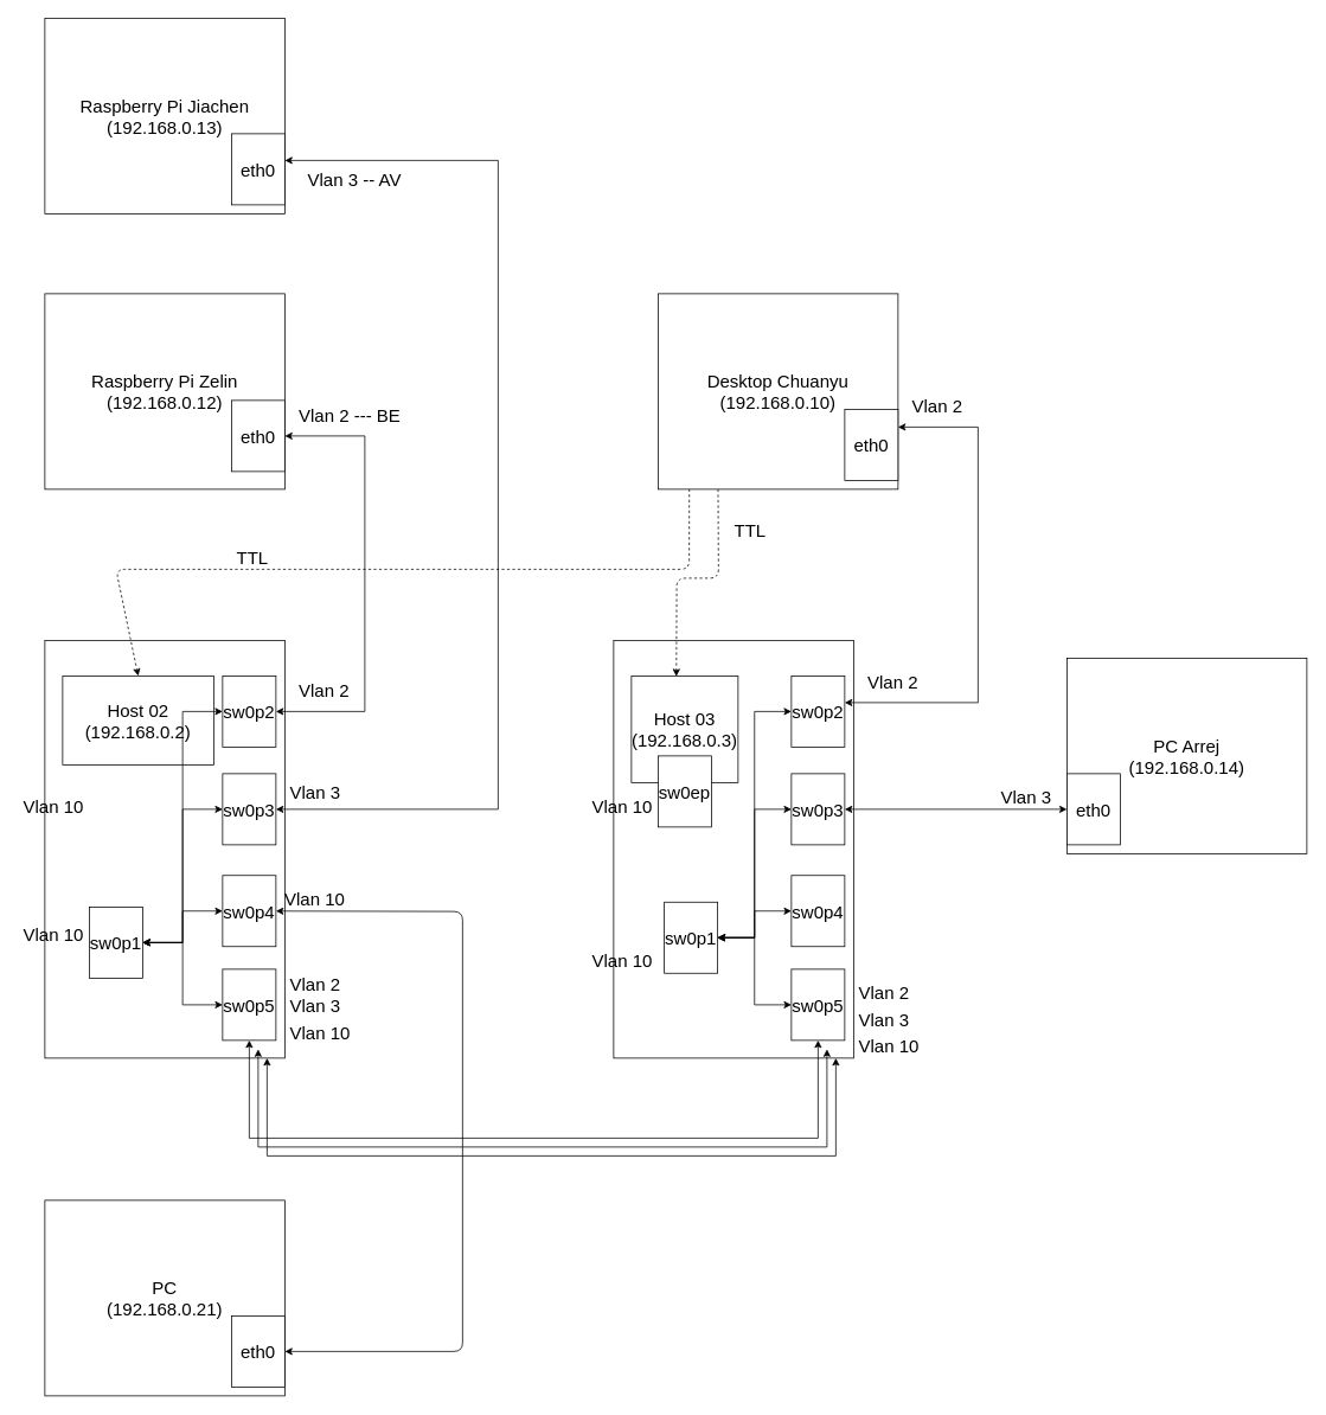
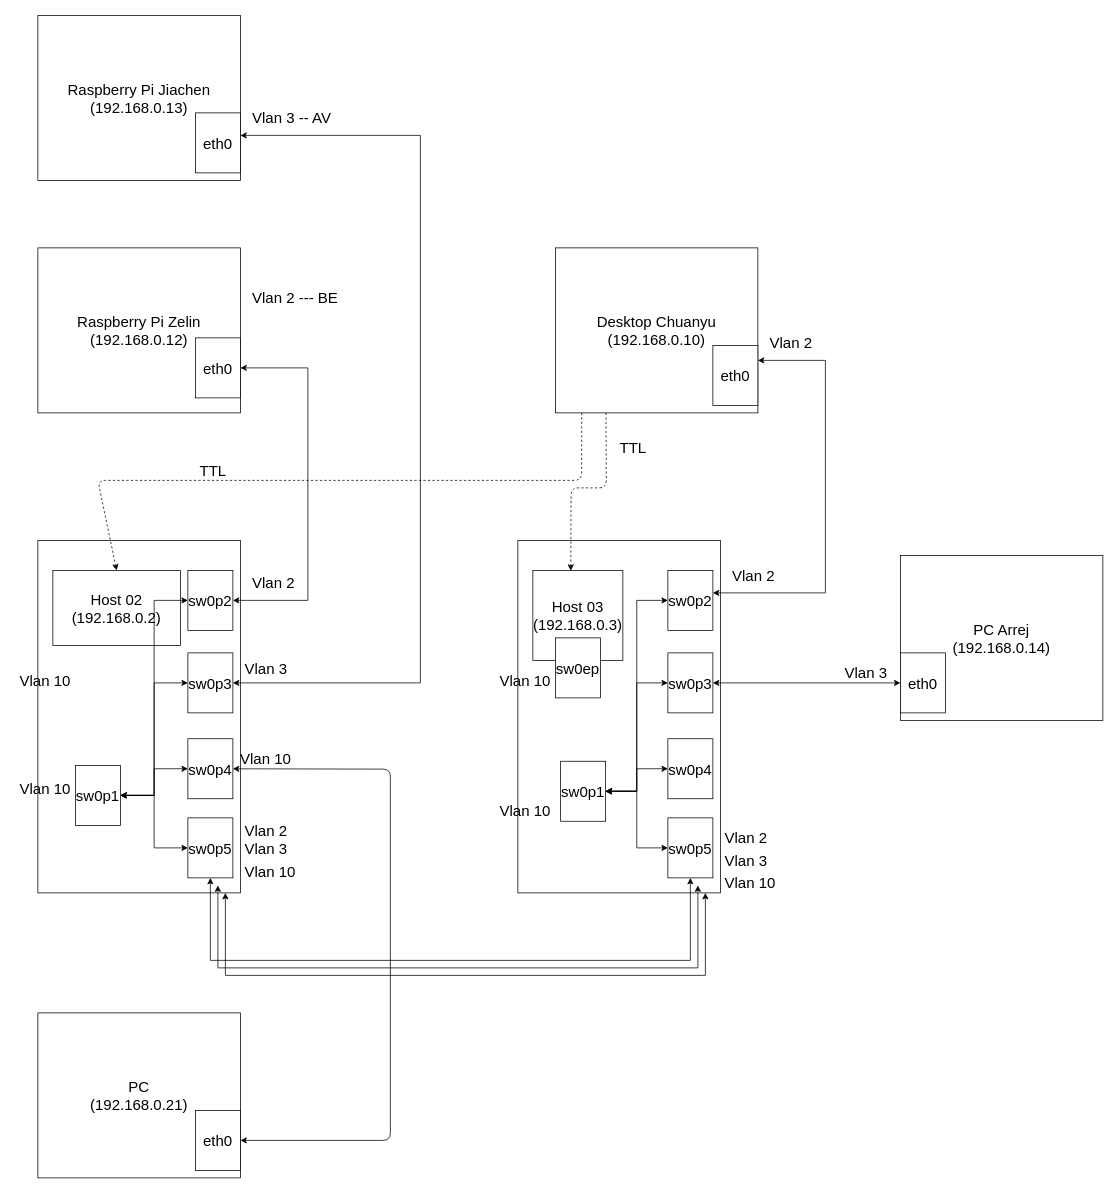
- <mxCell id="35" value="Vlan 3 -- AV" style="text;strokeColor=none;fillColor=none;align=left;verticalAlign=middle;spacingLeft=4;spacingRight=4;overflow=hidden;points=[[0,0.5],[1,0.5]];portConstraint=eastwest;rotatable=0;fontSize=20;" parent="1" vertex="1"><mxGeometry x="340" y="185" width="200" height="30" as="geometry" /></mxCell>
+ <mxCell id="35" value="Vlan 3 -- AV" style="text;strokeColor=none;fillColor=none;align=left;verticalAlign=middle;spacingLeft=4;spacingRight=4;overflow=hidden;points=[[0,0.5],[1,0.5]];portConstraint=eastwest;rotatable=0;fontSize=20;" parent="1" vertex="1"><mxGeometry x="330" y="140" width="200" height="30" as="geometry" /></mxCell>
- <mxCell id="33" value="Vlan 2 --- BE" style="text;strokeColor=none;fillColor=none;align=left;verticalAlign=middle;spacingLeft=4;spacingRight=4;overflow=hidden;points=[[0,0.5],[1,0.5]];portConstraint=eastwest;rotatable=0;fontSize=20;" parent="1" vertex="1"><mxGeometry x="330" y="450" width="180" height="30" as="geometry" /></mxCell>
+ <mxCell id="33" value="Vlan 2 --- BE" style="text;strokeColor=none;fillColor=none;align=left;verticalAlign=middle;spacingLeft=4;spacingRight=4;overflow=hidden;points=[[0,0.5],[1,0.5]];portConstraint=eastwest;rotatable=0;fontSize=20;" parent="1" vertex="1"><mxGeometry x="330" y="380" width="180" height="30" as="geometry" /></mxCell>
